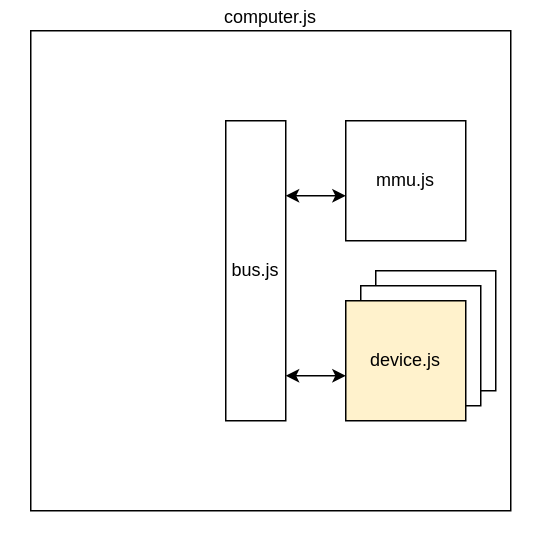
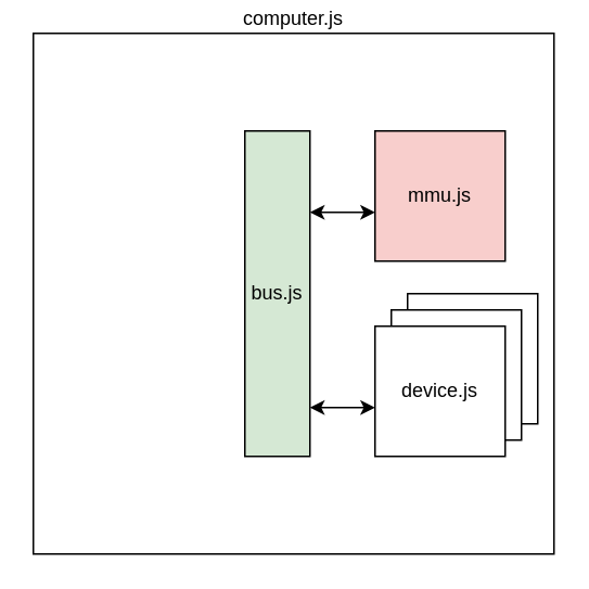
- <mxCell id="4" value="mmu.js" style="whiteSpace=wrap;html=1;aspect=fixed;" parent="1" vertex="1"><mxGeometry x="230" y="80" width="80" height="80" as="geometry" /></mxCell>
+ <mxCell id="4" value="mmu.js" style="whiteSpace=wrap;html=1;aspect=fixed;fillColor=#f8cecc;" parent="1" vertex="1"><mxGeometry x="230" y="80" width="80" height="80" as="geometry" /></mxCell>
- <mxCell id="3" value="bus.js" style="rounded=0;whiteSpace=wrap;html=1;labelPosition=center;verticalLabelPosition=middle;align=center;verticalAlign=middle;" parent="1" vertex="1"><mxGeometry x="150" y="80" width="40" height="200" as="geometry" /></mxCell>
+ <mxCell id="3" value="bus.js" style="rounded=0;whiteSpace=wrap;html=1;labelPosition=center;verticalLabelPosition=middle;align=center;verticalAlign=middle;fillColor=#d5e8d4;" parent="1" vertex="1"><mxGeometry x="150" y="80" width="40" height="200" as="geometry" /></mxCell>
- <mxCell id="7" value="device.js" style="whiteSpace=wrap;html=1;aspect=fixed;fillColor=#fff2cc;" parent="1" vertex="1"><mxGeometry x="230" y="200" width="80" height="80" as="geometry" /></mxCell>
+ <mxCell id="7" value="device.js" style="whiteSpace=wrap;html=1;aspect=fixed;" parent="1" vertex="1"><mxGeometry x="230" y="200" width="80" height="80" as="geometry" /></mxCell>
